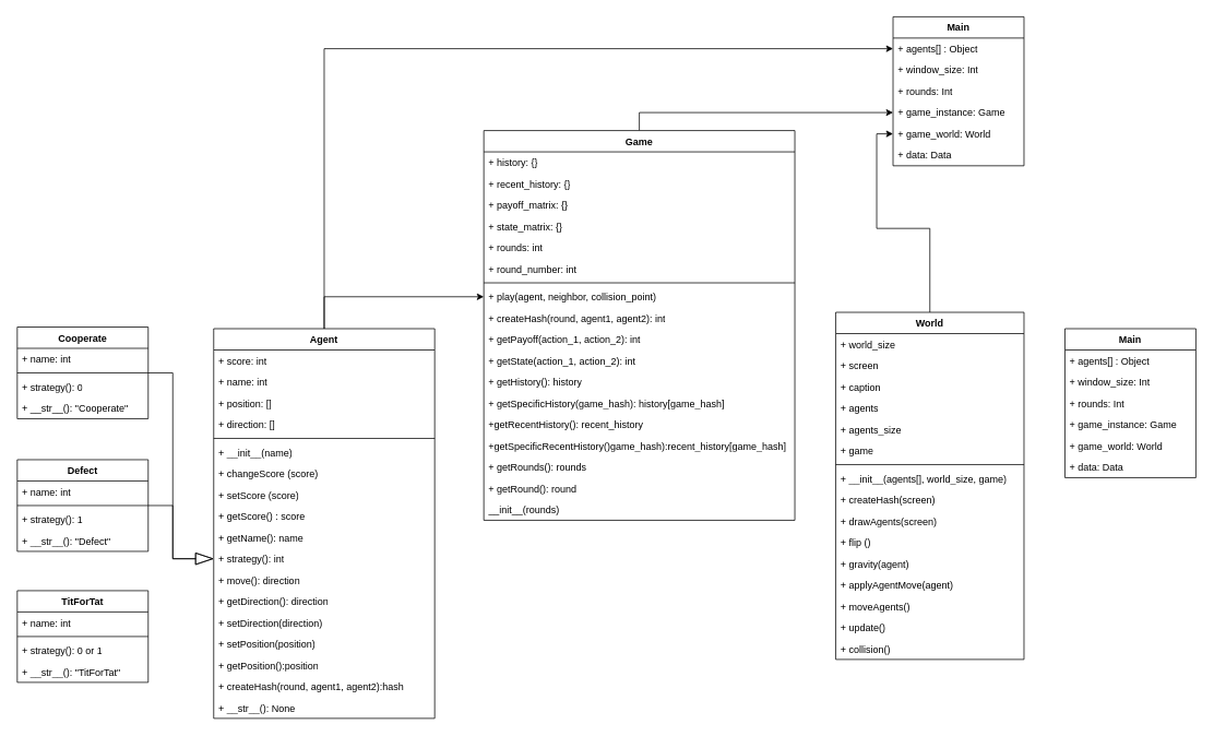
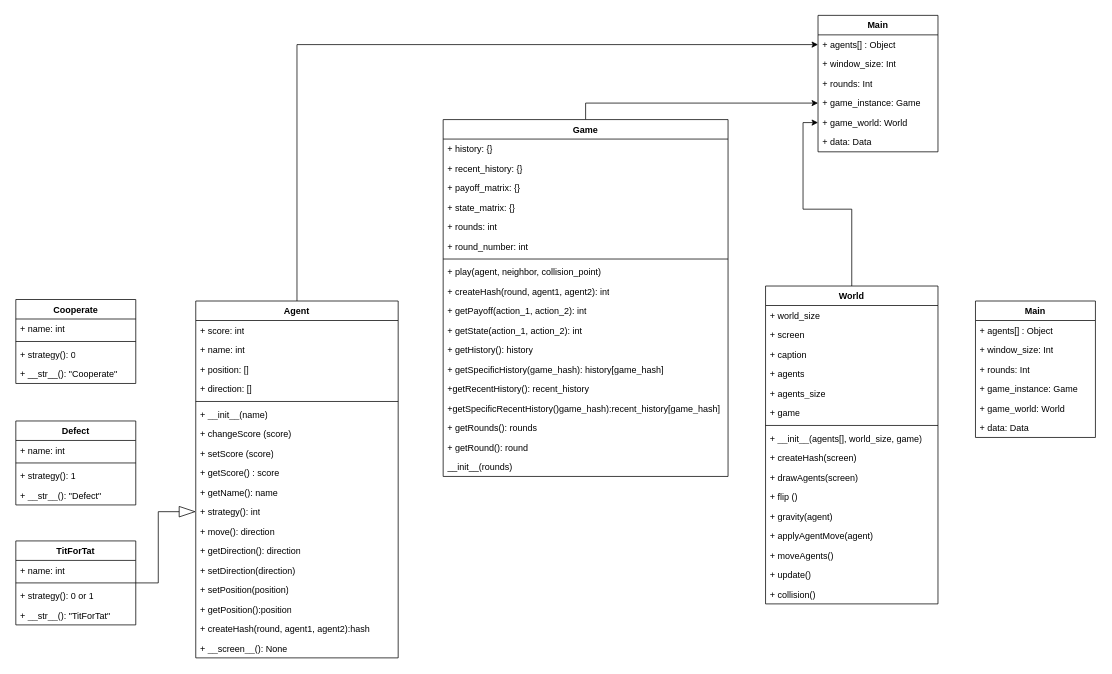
- <mxCell id="28" style="edgeStyle=orthogonalEdgeStyle;rounded=0;orthogonalLoop=1;jettySize=auto;html=1;exitX=0.5;exitY=0;exitDx=0;exitDy=0;entryX=0;entryY=0.5;entryDx=0;entryDy=0;" edge="1" parent="1" source="29" target="57"><mxGeometry relative="1" as="geometry" /></mxCell>
- <mxCell id="84" style="edgeStyle=orthogonalEdgeStyle;rounded=0;orthogonalLoop=1;jettySize=auto;html=1;exitX=1;exitY=0.5;exitDx=0;exitDy=0;entryX=0;entryY=0.5;entryDx=0;entryDy=0;endArrow=blockThin;endFill=0;endSize=20;" edge="1" parent="1" source="68" target="40"><mxGeometry relative="1" as="geometry"><Array as="points"><mxPoint x="210" y="455" /><mxPoint x="210" y="682" /></Array></mxGeometry></mxCell>
- <mxCell id="73" value="" style="edgeStyle=orthogonalEdgeStyle;rounded=0;orthogonalLoop=1;jettySize=auto;html=1;exitX=1;exitY=0.5;exitDx=0;exitDy=0;endArrow=blockThin;endFill=0;endSize=20;entryX=0;entryY=0.5;entryDx=0;entryDy=0;" edge="1" parent="1" source="74" target="40"><mxGeometry relative="1" as="geometry"><mxPoint x="240" y="551" as="targetPoint" /><Array as="points"><mxPoint x="210" y="617" /><mxPoint x="210" y="682" /></Array></mxGeometry></mxCell>
+ <mxCell id="85" style="edgeStyle=orthogonalEdgeStyle;rounded=0;orthogonalLoop=1;jettySize=auto;html=1;entryX=0;entryY=0.5;entryDx=0;entryDy=0;endArrow=blockThin;endFill=0;endSize=20;" edge="1" parent="1" source="79" target="40"><mxGeometry relative="1" as="geometry"><Array as="points"><mxPoint x="210" y="777" /><mxPoint x="210" y="682" /></Array></mxGeometry></mxCell>
- <mxCell id="47" value="+ __str__(): None" style="text;strokeColor=none;fillColor=none;align=left;verticalAlign=top;spacingLeft=4;spacingRight=4;overflow=hidden;rotatable=0;points=[[0,0.5],[1,0.5]];portConstraint=eastwest;whiteSpace=wrap;html=1;" parent="29" vertex="1"><mxGeometry y="450" width="270" height="26" as="geometry" /></mxCell>
+ <mxCell id="47" value="+ __screen__(): None" style="text;strokeColor=none;fillColor=none;align=left;verticalAlign=top;spacingLeft=4;spacingRight=4;overflow=hidden;rotatable=0;points=[[0,0.5],[1,0.5]];portConstraint=eastwest;whiteSpace=wrap;html=1;" parent="29" vertex="1"><mxGeometry y="450" width="270" height="26" as="geometry" /></mxCell>
